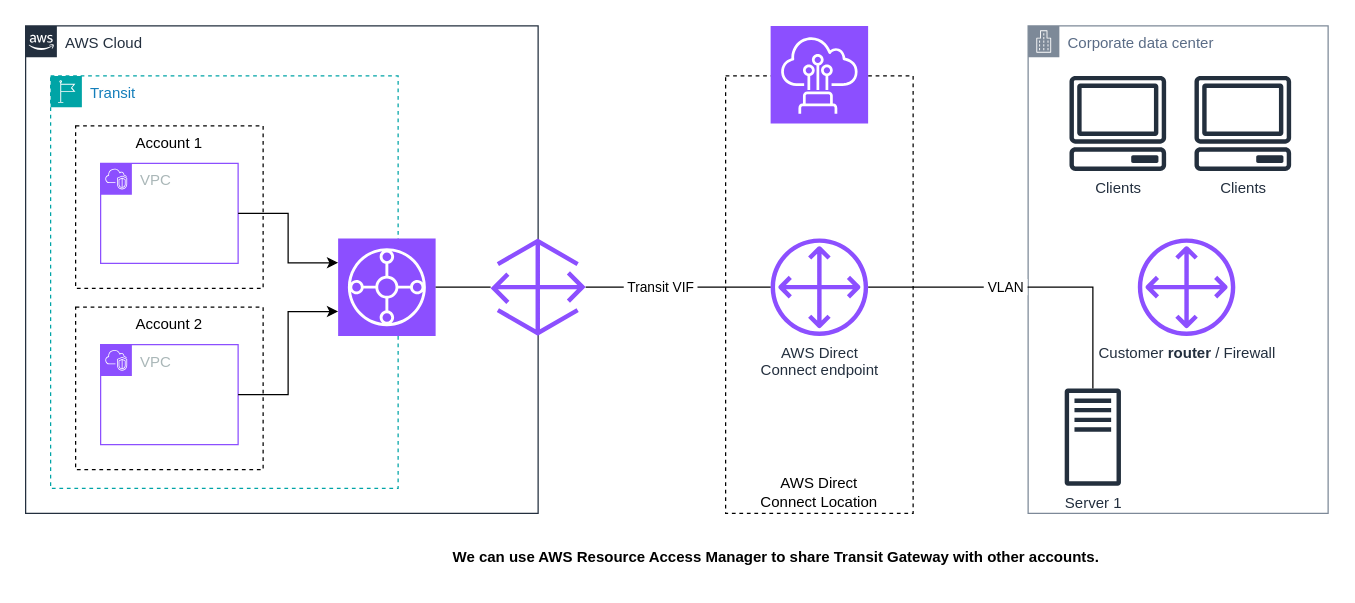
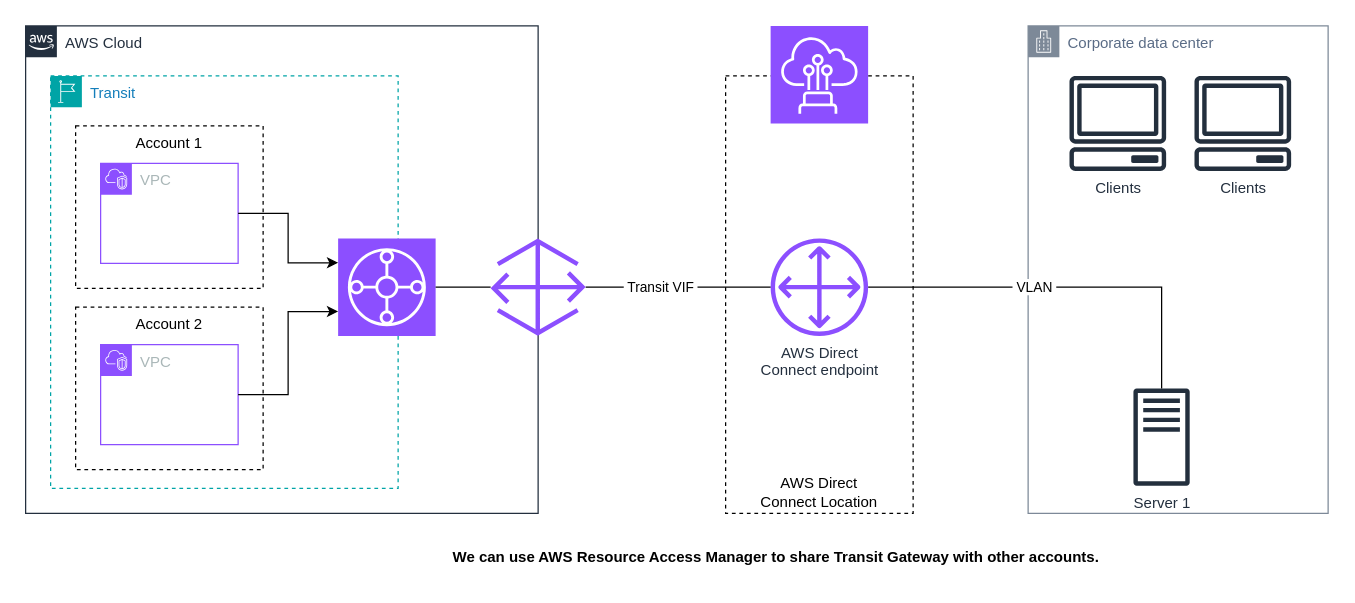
- <mxCell id="15" value="Customer &lt;b&gt;router&lt;/b&gt; / Firewall" style="sketch=0;outlineConnect=0;fontColor=#232F3E;gradientColor=none;fillColor=#8C4FFF;strokeColor=none;dashed=0;verticalLabelPosition=bottom;verticalAlign=top;align=center;html=1;fontSize=12;fontStyle=0;aspect=fixed;pointerEvents=1;shape=mxgraph.aws4.customer_gateway;" vertex="1" parent="11"><mxGeometry x="87.75" y="170" width="78" height="78" as="geometry" /></mxCell>
- <mxCell id="14" value="Server 1" style="sketch=0;outlineConnect=0;fontColor=#232F3E;gradientColor=none;fillColor=#232F3D;strokeColor=none;dashed=0;verticalLabelPosition=bottom;verticalAlign=top;align=center;html=1;fontSize=12;fontStyle=0;aspect=fixed;pointerEvents=1;shape=mxgraph.aws4.traditional_server;" vertex="1" parent="11"><mxGeometry x="29.25" y="290" width="45" height="78" as="geometry" /></mxCell>
+ <mxCell id="14" value="Server 1" style="sketch=0;outlineConnect=0;fontColor=#232F3E;gradientColor=none;fillColor=#232F3D;strokeColor=none;dashed=0;verticalLabelPosition=bottom;verticalAlign=top;align=center;html=1;fontSize=12;fontStyle=0;aspect=fixed;pointerEvents=1;shape=mxgraph.aws4.traditional_server;" vertex="1" parent="11"><mxGeometry x="84.25" y="290" width="45" height="78" as="geometry" /></mxCell>
